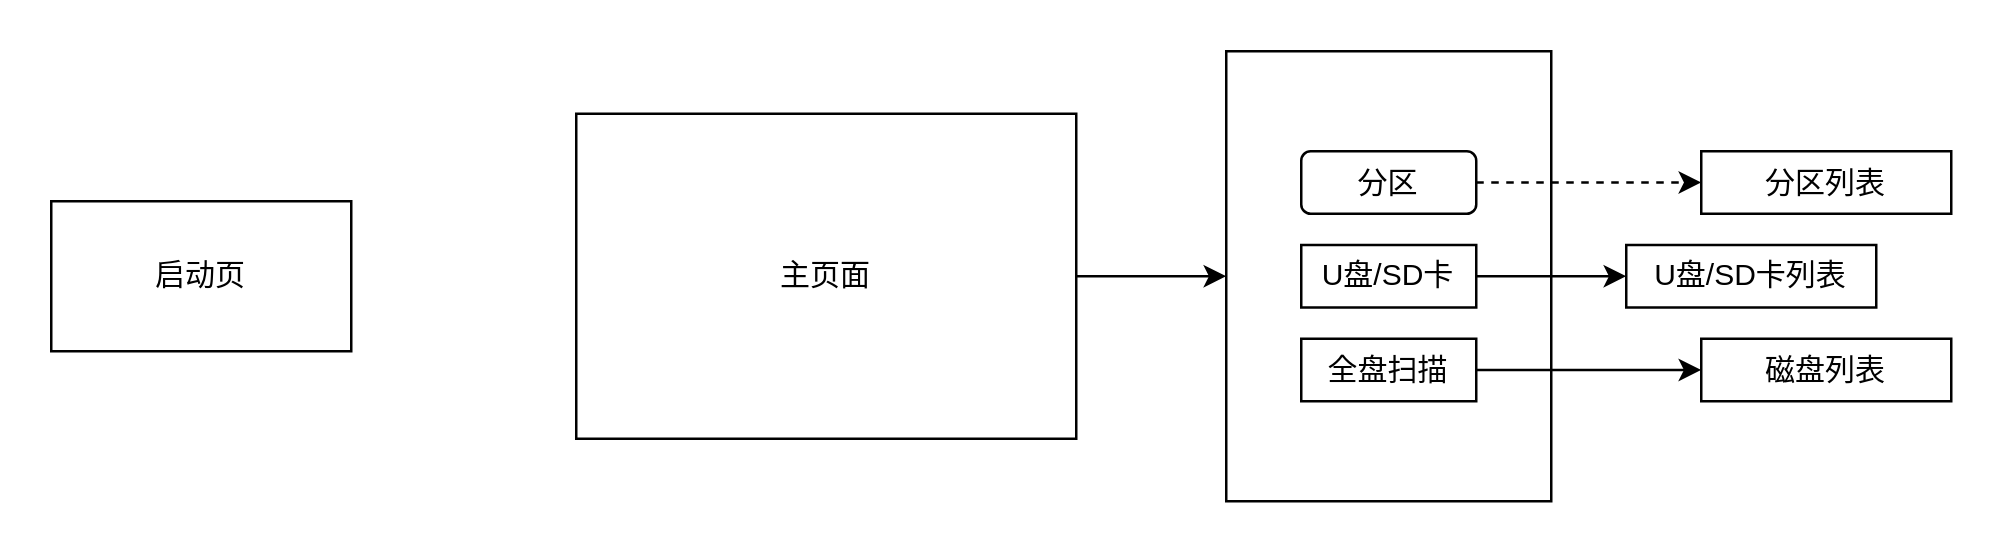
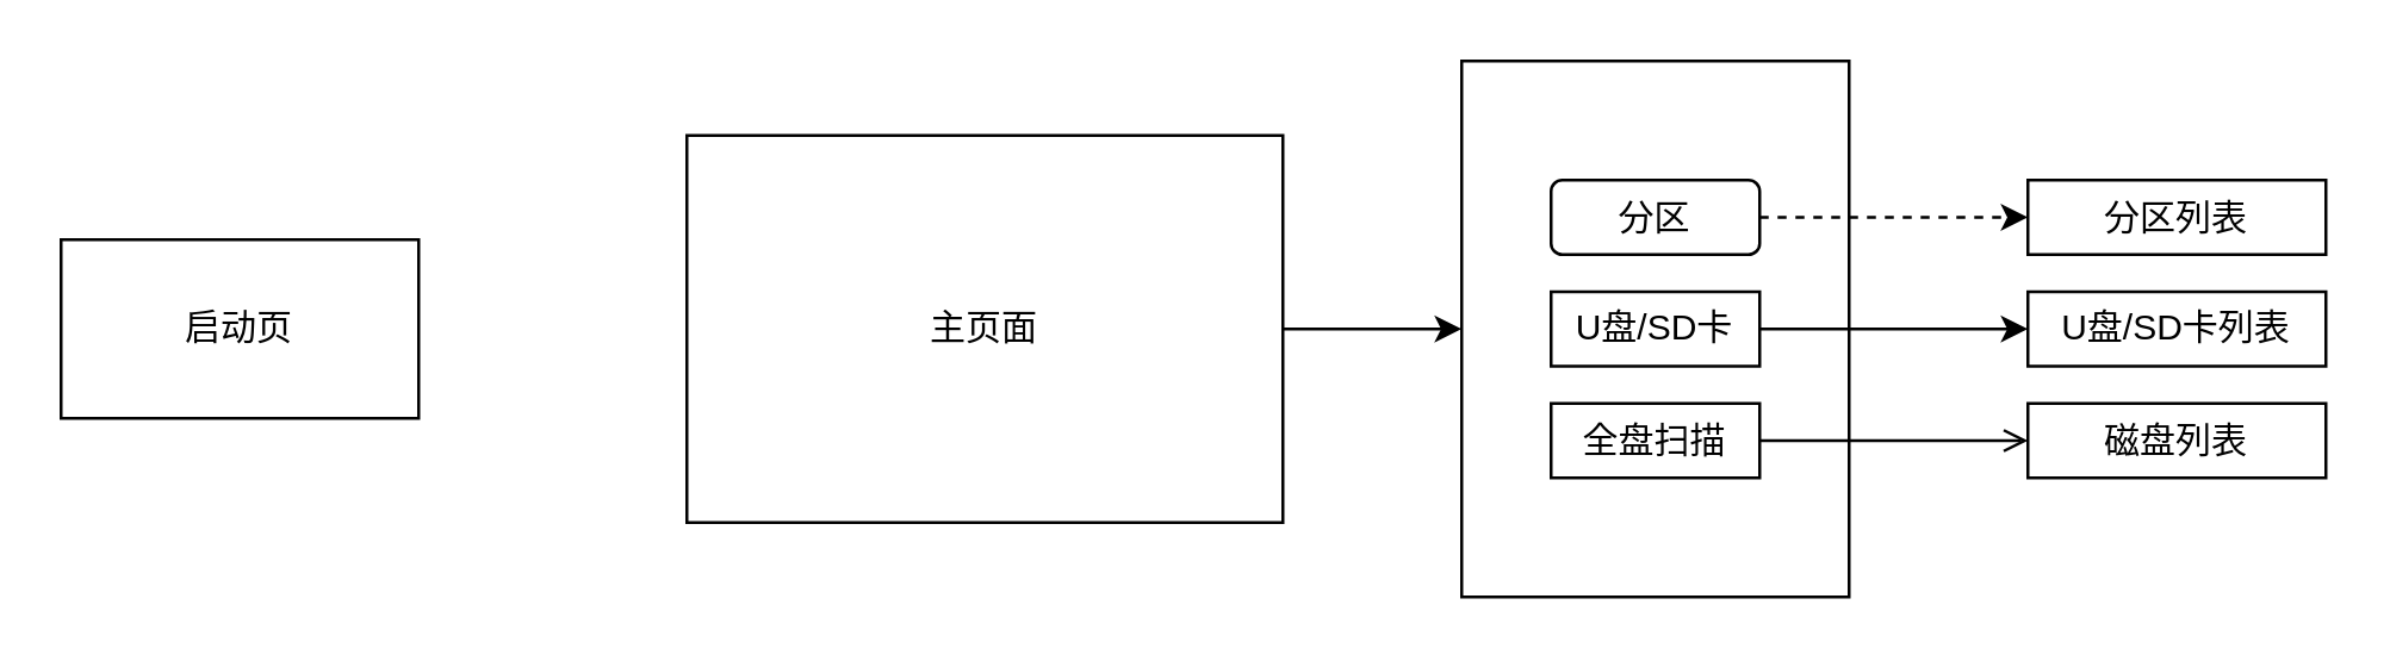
- <mxCell id="13" value="U盘/SD卡列表" style="rounded=0;whiteSpace=wrap;html=1;" vertex="1" parent="1"><mxGeometry x="650" y="97.5" width="100" height="25" as="geometry" /></mxCell>
+ <mxCell id="13" value="U盘/SD卡列表" style="rounded=0;whiteSpace=wrap;html=1;" vertex="1" parent="1"><mxGeometry x="680" y="97.5" width="100" height="25" as="geometry" /></mxCell>
- <mxCell id="10" value="" style="edgeStyle=orthogonalEdgeStyle;rounded=0;orthogonalLoop=1;jettySize=auto;html=1;" edge="1" parent="1" source="11" target="14"><mxGeometry relative="1" as="geometry" /></mxCell>
+ <mxCell id="10" value="" style="edgeStyle=orthogonalEdgeStyle;rounded=0;orthogonalLoop=1;jettySize=auto;html=1;endArrow=open;" edge="1" parent="1" source="11" target="14"><mxGeometry relative="1" as="geometry" /></mxCell>
